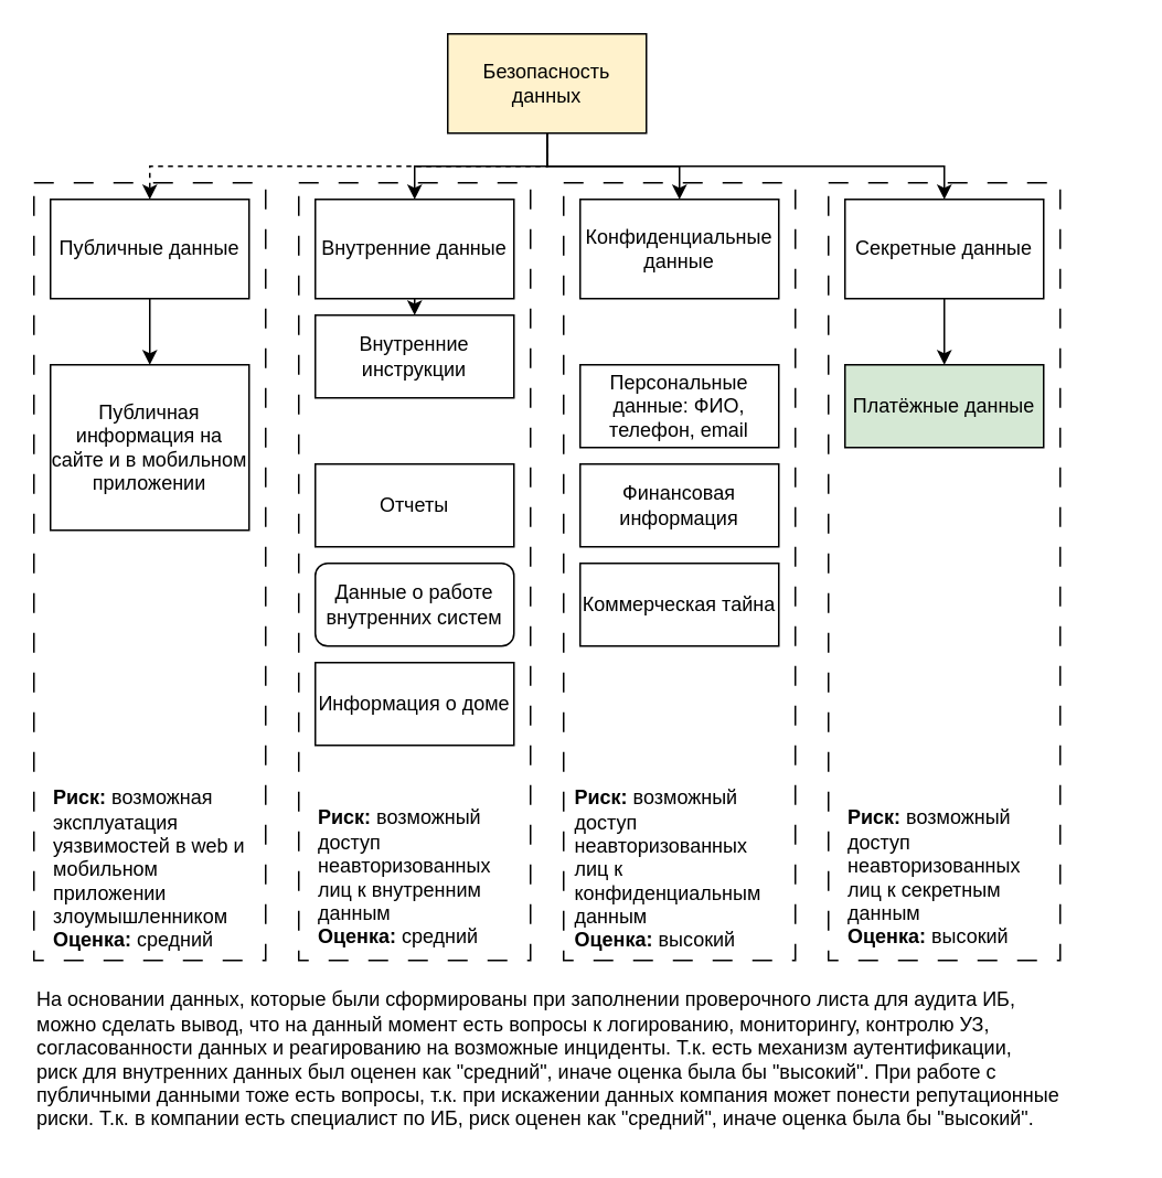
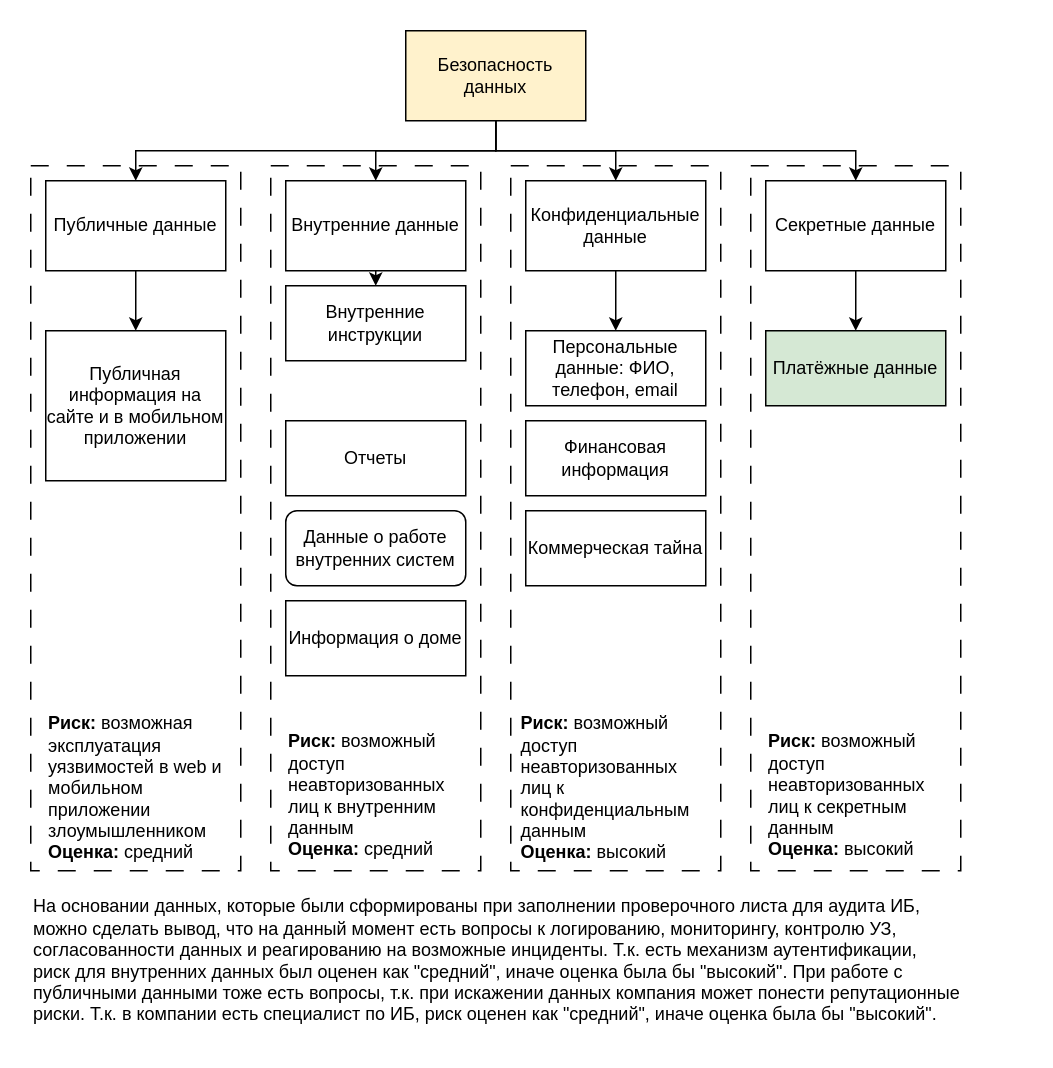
- <mxCell id="6" style="edgeStyle=orthogonalEdgeStyle;rounded=0;orthogonalLoop=1;jettySize=auto;html=1;exitX=0.5;exitY=1;exitDx=0;exitDy=0;entryX=0.5;entryY=0;entryDx=0;entryDy=0;dashed=1;" edge="1" parent="1" source="10" target="12"><mxGeometry relative="1" as="geometry" /></mxCell>
+ <mxCell id="6" style="edgeStyle=orthogonalEdgeStyle;rounded=0;orthogonalLoop=1;jettySize=auto;html=1;exitX=0.5;exitY=1;exitDx=0;exitDy=0;entryX=0.5;entryY=0;entryDx=0;entryDy=0;" edge="1" parent="1" source="10" target="12"><mxGeometry relative="1" as="geometry" /></mxCell>
+ <mxCell id="15" style="edgeStyle=orthogonalEdgeStyle;rounded=0;orthogonalLoop=1;jettySize=auto;html=1;exitX=0.5;exitY=1;exitDx=0;exitDy=0;entryX=0.5;entryY=0;entryDx=0;entryDy=0;" edge="1" parent="1" source="16" target="23"><mxGeometry relative="1" as="geometry" /></mxCell>
